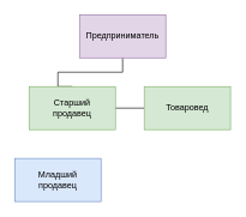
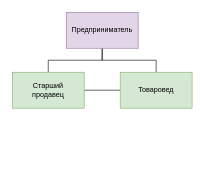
+ <mxCell id="3" style="edgeStyle=orthogonalEdgeStyle;rounded=0;orthogonalLoop=1;jettySize=auto;html=1;entryX=0.5;entryY=0;entryDx=0;entryDy=0;endArrow=none;startFill=0;" parent="1" source="4" target="7" edge="1"><mxGeometry relative="1" as="geometry"><Array as="points"><mxPoint x="170" y="100" /><mxPoint x="260" y="100" /></Array></mxGeometry></mxCell>
- <mxCell id="6" value="Старший&lt;div&gt;продавец&lt;/div&gt;" style="rounded=0;whiteSpace=wrap;html=1;fillColor=#d5e8d4;strokeColor=#82b366;" parent="1" vertex="1"><mxGeometry x="40" y="120" width="120" height="60" as="geometry" /></mxCell>
+ <mxCell id="6" value="Старший&lt;div&gt;продавец&lt;/div&gt;" style="rounded=0;whiteSpace=wrap;html=1;fillColor=#d5e8d4;strokeColor=#82b366;" parent="1" vertex="1"><mxGeometry x="20" y="120" width="120" height="60" as="geometry" /></mxCell>
- <mxCell id="8" value="Младший&lt;div&gt;продавец&lt;/div&gt;" style="rounded=0;whiteSpace=wrap;html=1;fillColor=#dae8fc;strokeColor=#6c8ebf;" parent="1" vertex="1"><mxGeometry x="20" y="220" width="120" height="60" as="geometry" /></mxCell>
